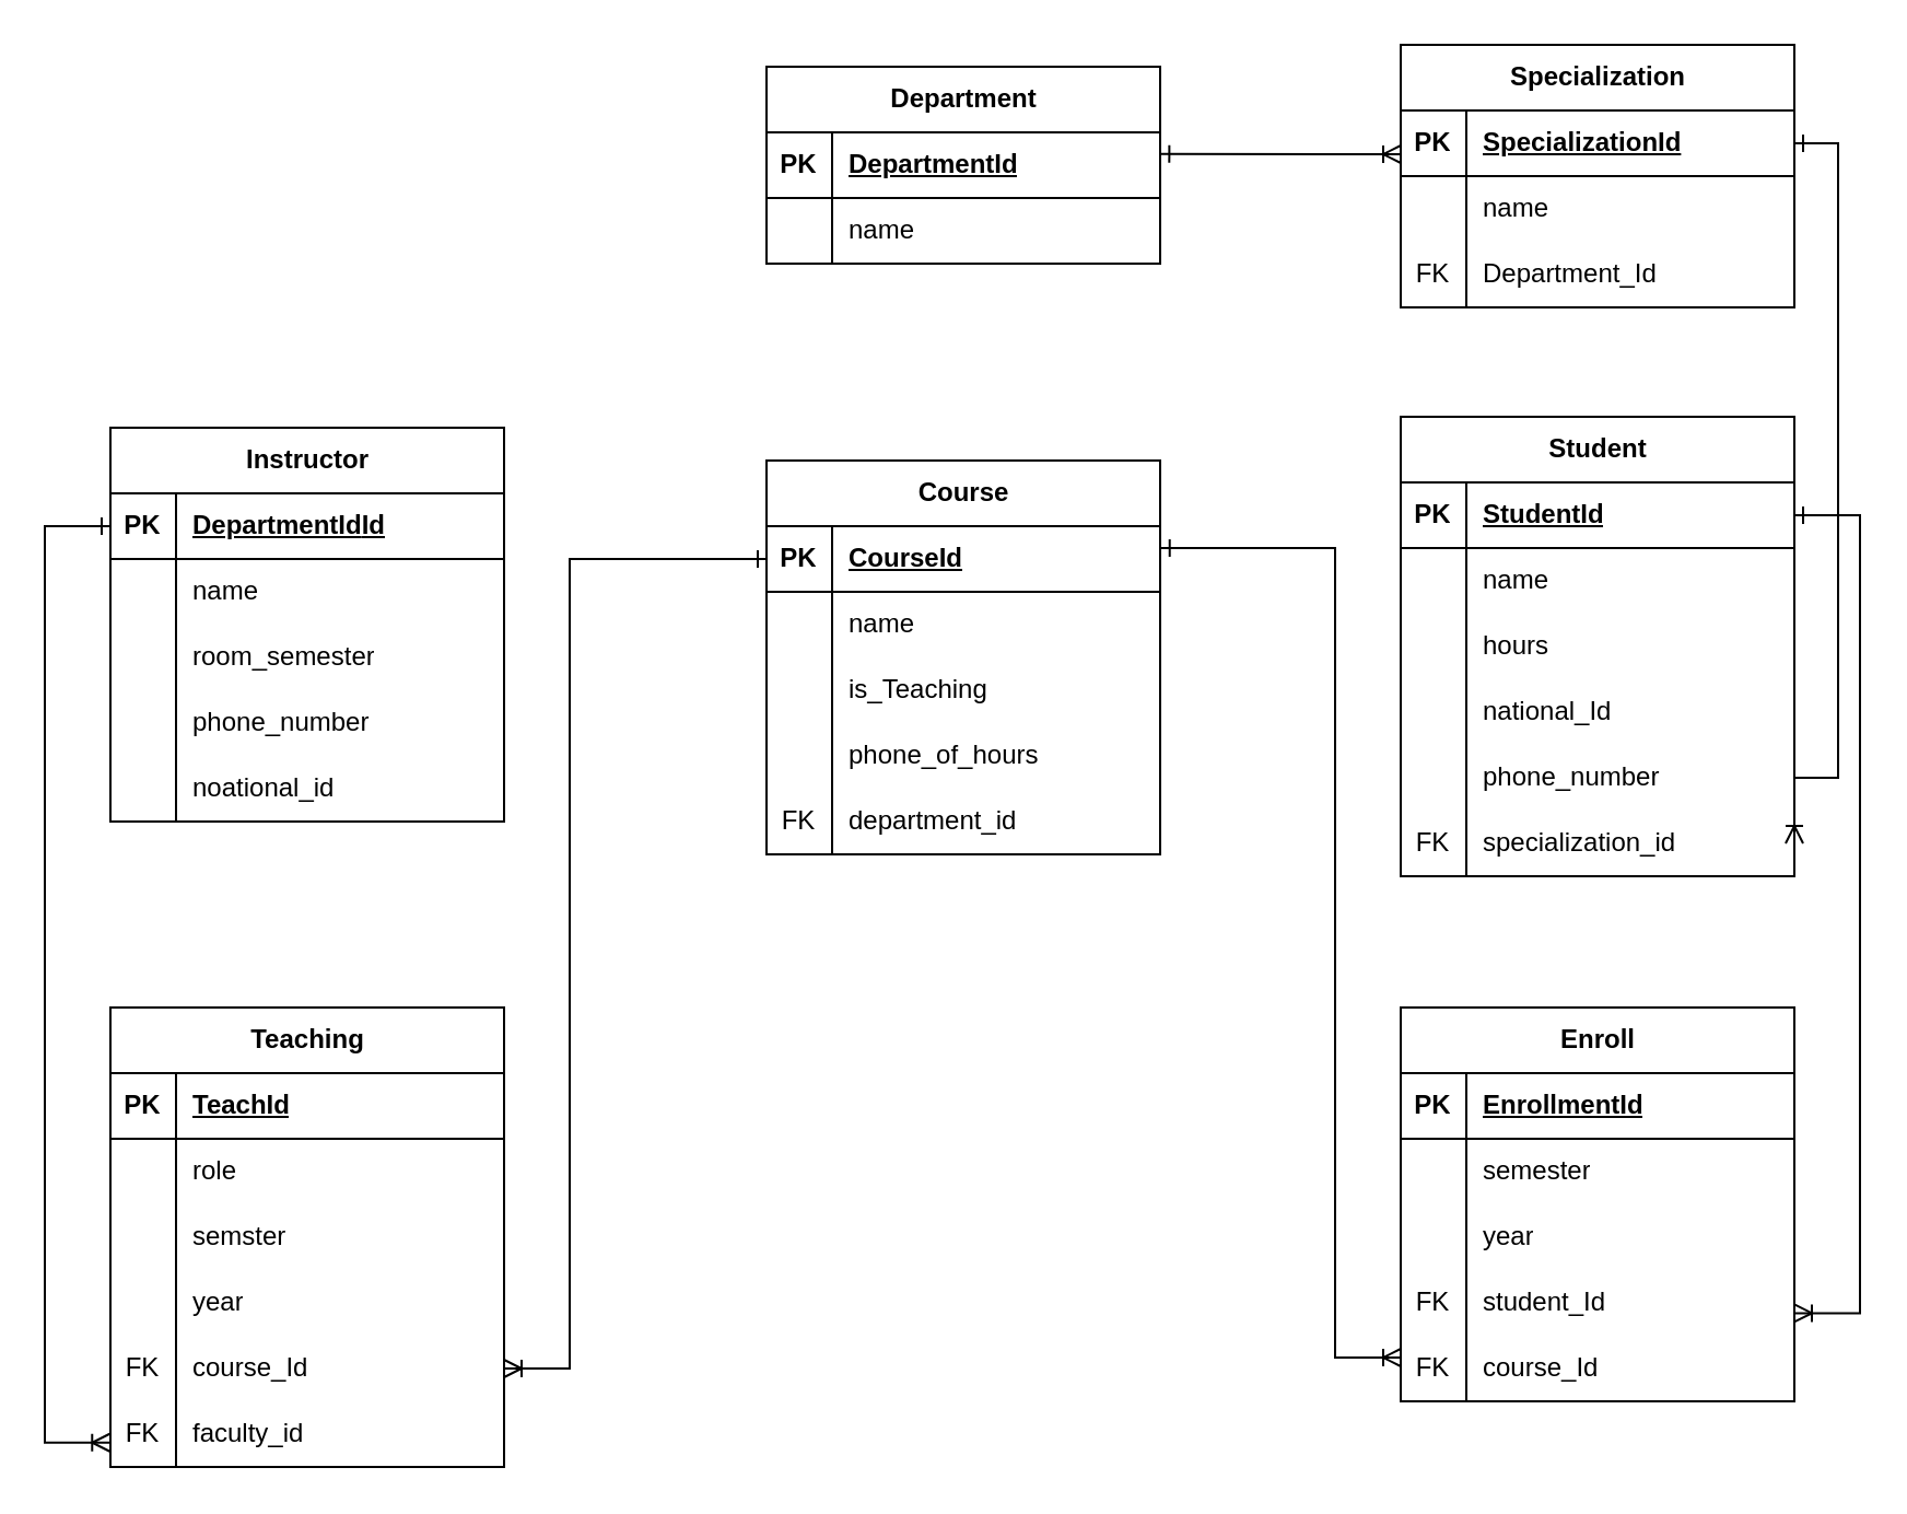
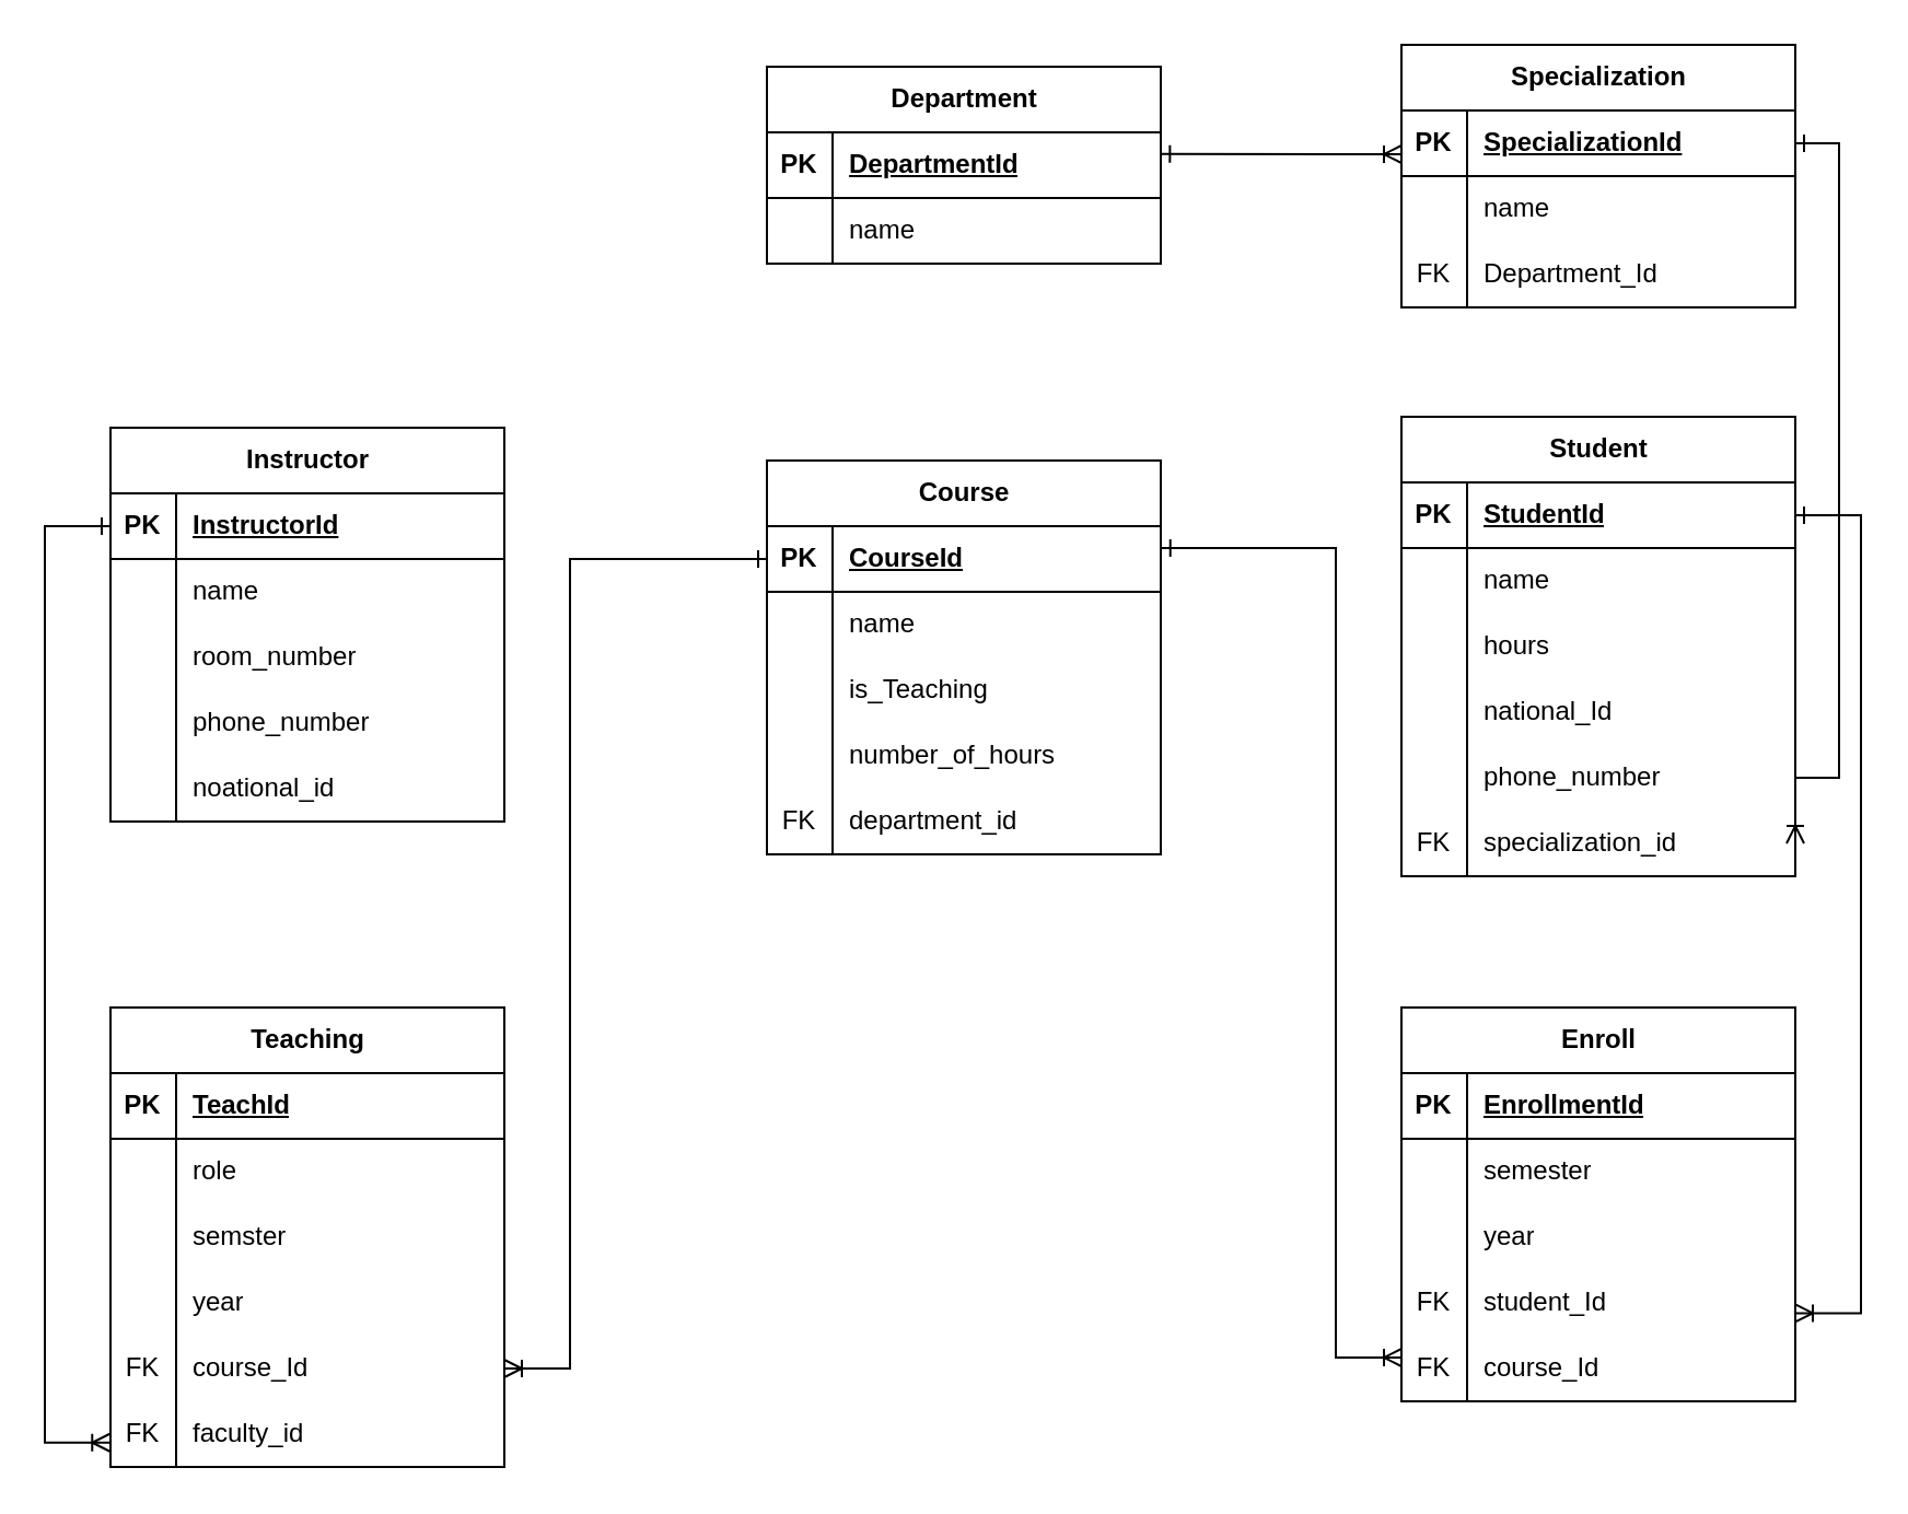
- <mxCell id="97" value="&lt;span style=&quot;text-align: center; text-wrap-mode: nowrap;&quot;&gt;DepartmentId&lt;/span&gt;Id" style="shape=partialRectangle;connectable=0;fillColor=none;top=0;left=0;bottom=0;right=0;align=left;spacingLeft=6;fontStyle=5;overflow=hidden;whiteSpace=wrap;html=1;" parent="95" vertex="1"><mxGeometry x="30" width="150" height="30" as="geometry"><mxRectangle width="150" height="30" as="alternateBounds" /></mxGeometry></mxCell>
+ <mxCell id="97" value="&lt;span style=&quot;text-align: center; text-wrap-mode: nowrap;&quot;&gt;Instructor&lt;/span&gt;Id" style="shape=partialRectangle;connectable=0;fillColor=none;top=0;left=0;bottom=0;right=0;align=left;spacingLeft=6;fontStyle=5;overflow=hidden;whiteSpace=wrap;html=1;" parent="95" vertex="1"><mxGeometry x="30" width="150" height="30" as="geometry"><mxRectangle width="150" height="30" as="alternateBounds" /></mxGeometry></mxCell>
- <mxCell id="103" value="room_semester" style="shape=partialRectangle;connectable=0;fillColor=none;top=0;left=0;bottom=0;right=0;align=left;spacingLeft=6;overflow=hidden;whiteSpace=wrap;html=1;" parent="101" vertex="1"><mxGeometry x="30" width="150" height="30" as="geometry"><mxRectangle width="150" height="30" as="alternateBounds" /></mxGeometry></mxCell>
+ <mxCell id="103" value="room_number" style="shape=partialRectangle;connectable=0;fillColor=none;top=0;left=0;bottom=0;right=0;align=left;spacingLeft=6;overflow=hidden;whiteSpace=wrap;html=1;" parent="101" vertex="1"><mxGeometry x="30" width="150" height="30" as="geometry"><mxRectangle width="150" height="30" as="alternateBounds" /></mxGeometry></mxCell>
- <mxCell id="15" value="phone_of_hours" style="shape=partialRectangle;connectable=0;fillColor=none;top=0;left=0;bottom=0;right=0;align=left;spacingLeft=6;overflow=hidden;whiteSpace=wrap;html=1;" parent="13" vertex="1"><mxGeometry x="30" width="150" height="30" as="geometry"><mxRectangle width="150" height="30" as="alternateBounds" /></mxGeometry></mxCell>
+ <mxCell id="15" value="number_of_hours" style="shape=partialRectangle;connectable=0;fillColor=none;top=0;left=0;bottom=0;right=0;align=left;spacingLeft=6;overflow=hidden;whiteSpace=wrap;html=1;" parent="13" vertex="1"><mxGeometry x="30" width="150" height="30" as="geometry"><mxRectangle width="150" height="30" as="alternateBounds" /></mxGeometry></mxCell>
